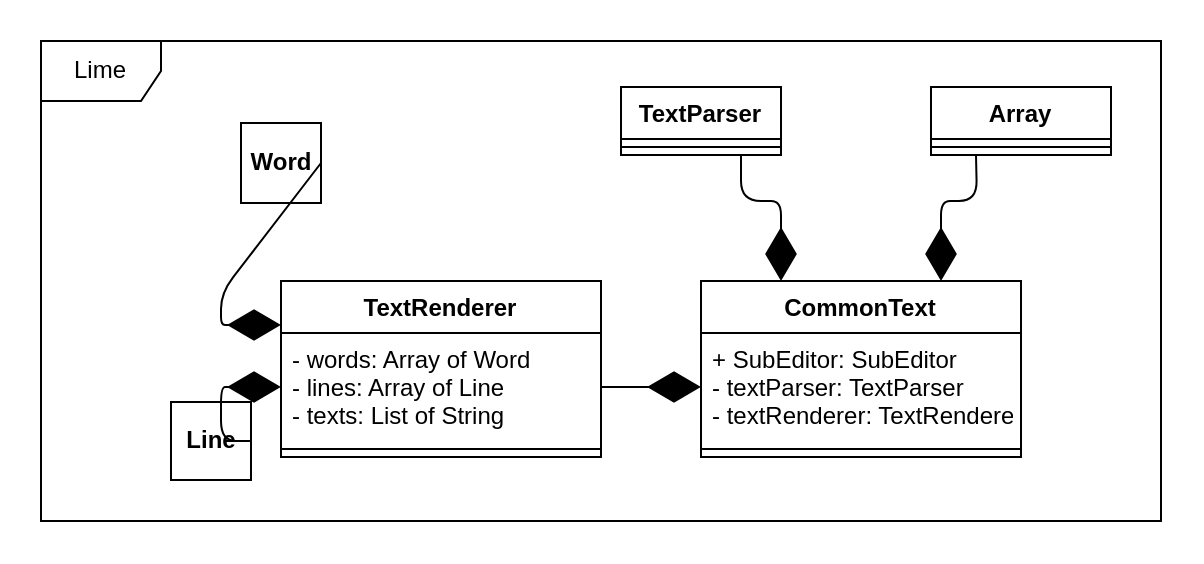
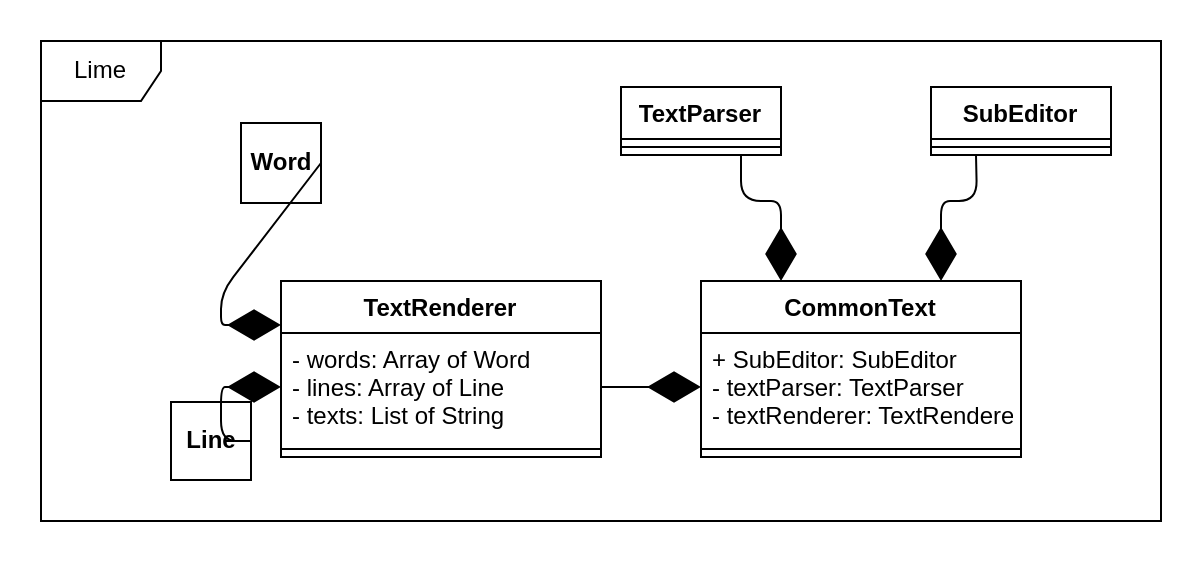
- <mxCell id="15" value="Array" style="swimlane;fontStyle=1;align=center;verticalAlign=top;childLayout=stackLayout;horizontal=1;startSize=26;horizontalStack=0;resizeParent=1;resizeParentMax=0;resizeLast=0;collapsible=1;marginBottom=0;" vertex="1" parent="1"><mxGeometry x="465" y="43" width="90" height="34" as="geometry" /></mxCell>
+ <mxCell id="15" value="SubEditor" style="swimlane;fontStyle=1;align=center;verticalAlign=top;childLayout=stackLayout;horizontal=1;startSize=26;horizontalStack=0;resizeParent=1;resizeParentMax=0;resizeLast=0;collapsible=1;marginBottom=0;" vertex="1" parent="1"><mxGeometry x="465" y="43" width="90" height="34" as="geometry" /></mxCell>
